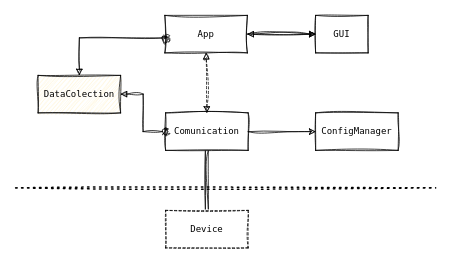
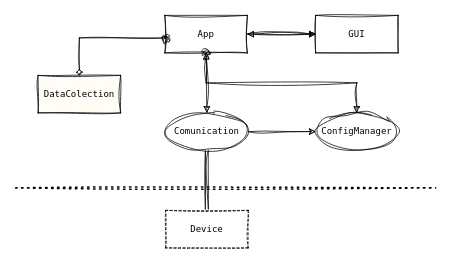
- <mxCell id="4" value="&lt;pre&gt;GUI&lt;/pre&gt;" style="html=1;whiteSpace=wrap;sketch=1;curveFitting=1;jiggle=2;" parent="1" vertex="1"><mxGeometry x="420" y="20" width="70" height="50" as="geometry" /></mxCell>
+ <mxCell id="4" value="&lt;pre&gt;GUI&lt;/pre&gt;" style="html=1;whiteSpace=wrap;sketch=1;curveFitting=1;jiggle=2;" parent="1" vertex="1"><mxGeometry x="420" y="20" width="110" height="50" as="geometry" /></mxCell>
- <mxCell id="13" value="" style="html=1;verticalAlign=bottom;startArrow=oval;startFill=1;endArrow=block;startSize=8;edgeStyle=elbowEdgeStyle;elbow=vertical;curved=0;rounded=0;exitX=0.012;exitY=0.635;exitDx=0;exitDy=0;entryX=0.5;entryY=0;entryDx=0;entryDy=0;exitPerimeter=0;sketch=1;curveFitting=1;jiggle=2;" parent="1" source="3" target="11" edge="1"><mxGeometry width="60" relative="1" as="geometry"><mxPoint x="230" y="185" as="sourcePoint" /><mxPoint x="190" y="40" as="targetPoint" /><Array as="points"><mxPoint x="160" y="50" /></Array></mxGeometry></mxCell>
+ <mxCell id="13" value="" style="html=1;verticalAlign=bottom;startArrow=oval;startFill=1;endArrow=diamond;startSize=8;edgeStyle=elbowEdgeStyle;elbow=vertical;curved=0;rounded=0;exitX=0.012;exitY=0.635;exitDx=0;exitDy=0;entryX=0.5;entryY=0;entryDx=0;entryDy=0;exitPerimeter=0;sketch=1;curveFitting=1;jiggle=2;" parent="1" source="3" target="11" edge="1"><mxGeometry width="60" relative="1" as="geometry"><mxPoint x="230" y="185" as="sourcePoint" /><mxPoint x="190" y="40" as="targetPoint" /><Array as="points"><mxPoint x="160" y="50" /></Array></mxGeometry></mxCell>
+ <mxCell id="15" value="" style="html=1;verticalAlign=bottom;startArrow=oval;startFill=1;endArrow=block;startSize=8;edgeStyle=elbowEdgeStyle;elbow=vertical;curved=0;rounded=0;entryX=0.5;entryY=0;entryDx=0;entryDy=0;sketch=1;curveFitting=1;jiggle=2;" parent="1" source="3" target="14" edge="1"><mxGeometry width="60" relative="1" as="geometry"><mxPoint x="143" y="110" as="sourcePoint" /><mxPoint x="230" y="60" as="targetPoint" /><Array as="points"><mxPoint x="370" y="110" /></Array></mxGeometry></mxCell>
- <mxCell id="9" value="" style="endArrow=block;startArrow=block;endFill=1;startFill=1;html=1;rounded=0;entryX=0.5;entryY=1;entryDx=0;entryDy=0;exitX=0.5;exitY=0;exitDx=0;exitDy=0;sketch=1;curveFitting=1;jiggle=2;dashed=1;" parent="1" source="7" target="3" edge="1"><mxGeometry width="160" relative="1" as="geometry"><mxPoint x="190" y="140" as="sourcePoint" /><mxPoint x="350" y="140" as="targetPoint" /></mxGeometry></mxCell>
+ <mxCell id="9" value="" style="endArrow=block;startArrow=block;endFill=1;startFill=1;html=1;rounded=0;entryX=0.5;entryY=1;entryDx=0;entryDy=0;exitX=0.5;exitY=0;exitDx=0;exitDy=0;sketch=1;curveFitting=1;jiggle=2;" parent="1" source="7" target="3" edge="1"><mxGeometry width="160" relative="1" as="geometry"><mxPoint x="190" y="140" as="sourcePoint" /><mxPoint x="350" y="140" as="targetPoint" /></mxGeometry></mxCell>
- <mxCell id="12" value="" style="html=1;verticalAlign=bottom;startArrow=oval;startFill=1;endArrow=block;startSize=8;edgeStyle=elbowEdgeStyle;elbow=vertical;curved=0;rounded=0;entryX=1;entryY=0.5;entryDx=0;entryDy=0;exitX=0;exitY=0.5;exitDx=0;exitDy=0;sketch=1;curveFitting=1;jiggle=2;" parent="1" source="7" target="11" edge="1"><mxGeometry width="60" relative="1" as="geometry"><mxPoint x="280" y="125" as="sourcePoint" /><mxPoint x="300" y="140" as="targetPoint" /></mxGeometry></mxCell>
- <mxCell id="7" value="&lt;pre&gt;Comunication&lt;/pre&gt;" style="html=1;whiteSpace=wrap;sketch=1;curveFitting=1;jiggle=2;" parent="1" vertex="1"><mxGeometry x="220" y="150" width="110" height="50" as="geometry" /></mxCell>
+ <mxCell id="7" value="&lt;pre&gt;Comunication&lt;/pre&gt;" style="ellipse;html=1;whiteSpace=wrap;sketch=1;curveFitting=1;jiggle=2;" parent="1" vertex="1"><mxGeometry x="220" y="150" width="110" height="50" as="geometry" /></mxCell>
- <mxCell id="14" value="&lt;pre&gt;ConfigManager&lt;/pre&gt;" style="html=1;whiteSpace=wrap;sketch=1;curveFitting=1;jiggle=2;" parent="1" vertex="1"><mxGeometry x="420" y="150" width="110" height="50" as="geometry" /></mxCell>
+ <mxCell id="14" value="&lt;pre&gt;ConfigManager&lt;/pre&gt;" style="ellipse;html=1;whiteSpace=wrap;sketch=1;curveFitting=1;jiggle=2;" parent="1" vertex="1"><mxGeometry x="420" y="150" width="110" height="50" as="geometry" /></mxCell>
